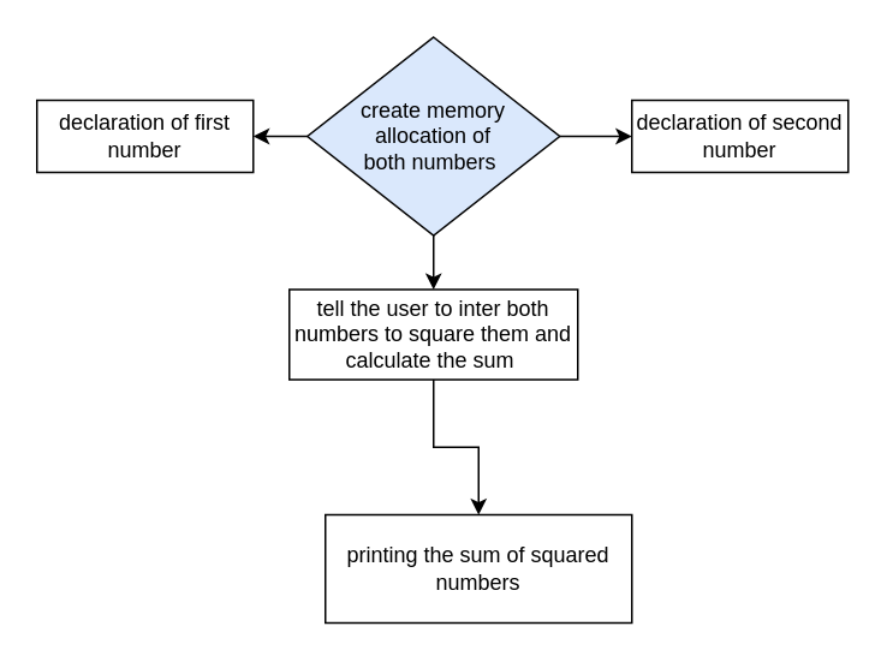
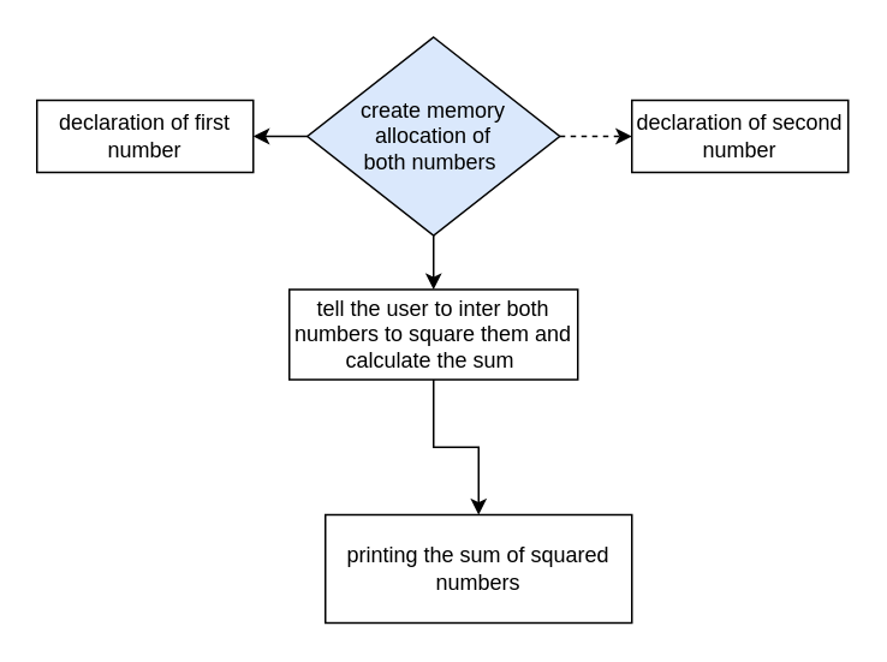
- <mxCell id="4" value="" style="edgeStyle=orthogonalEdgeStyle;rounded=0;orthogonalLoop=1;jettySize=auto;html=1;" edge="1" parent="1" source="7" target="3"><mxGeometry relative="1" as="geometry" /></mxCell>
+ <mxCell id="4" value="" style="edgeStyle=orthogonalEdgeStyle;rounded=0;orthogonalLoop=1;jettySize=auto;html=1;dashed=1;" edge="1" parent="1" source="7" target="3"><mxGeometry relative="1" as="geometry" /></mxCell>
